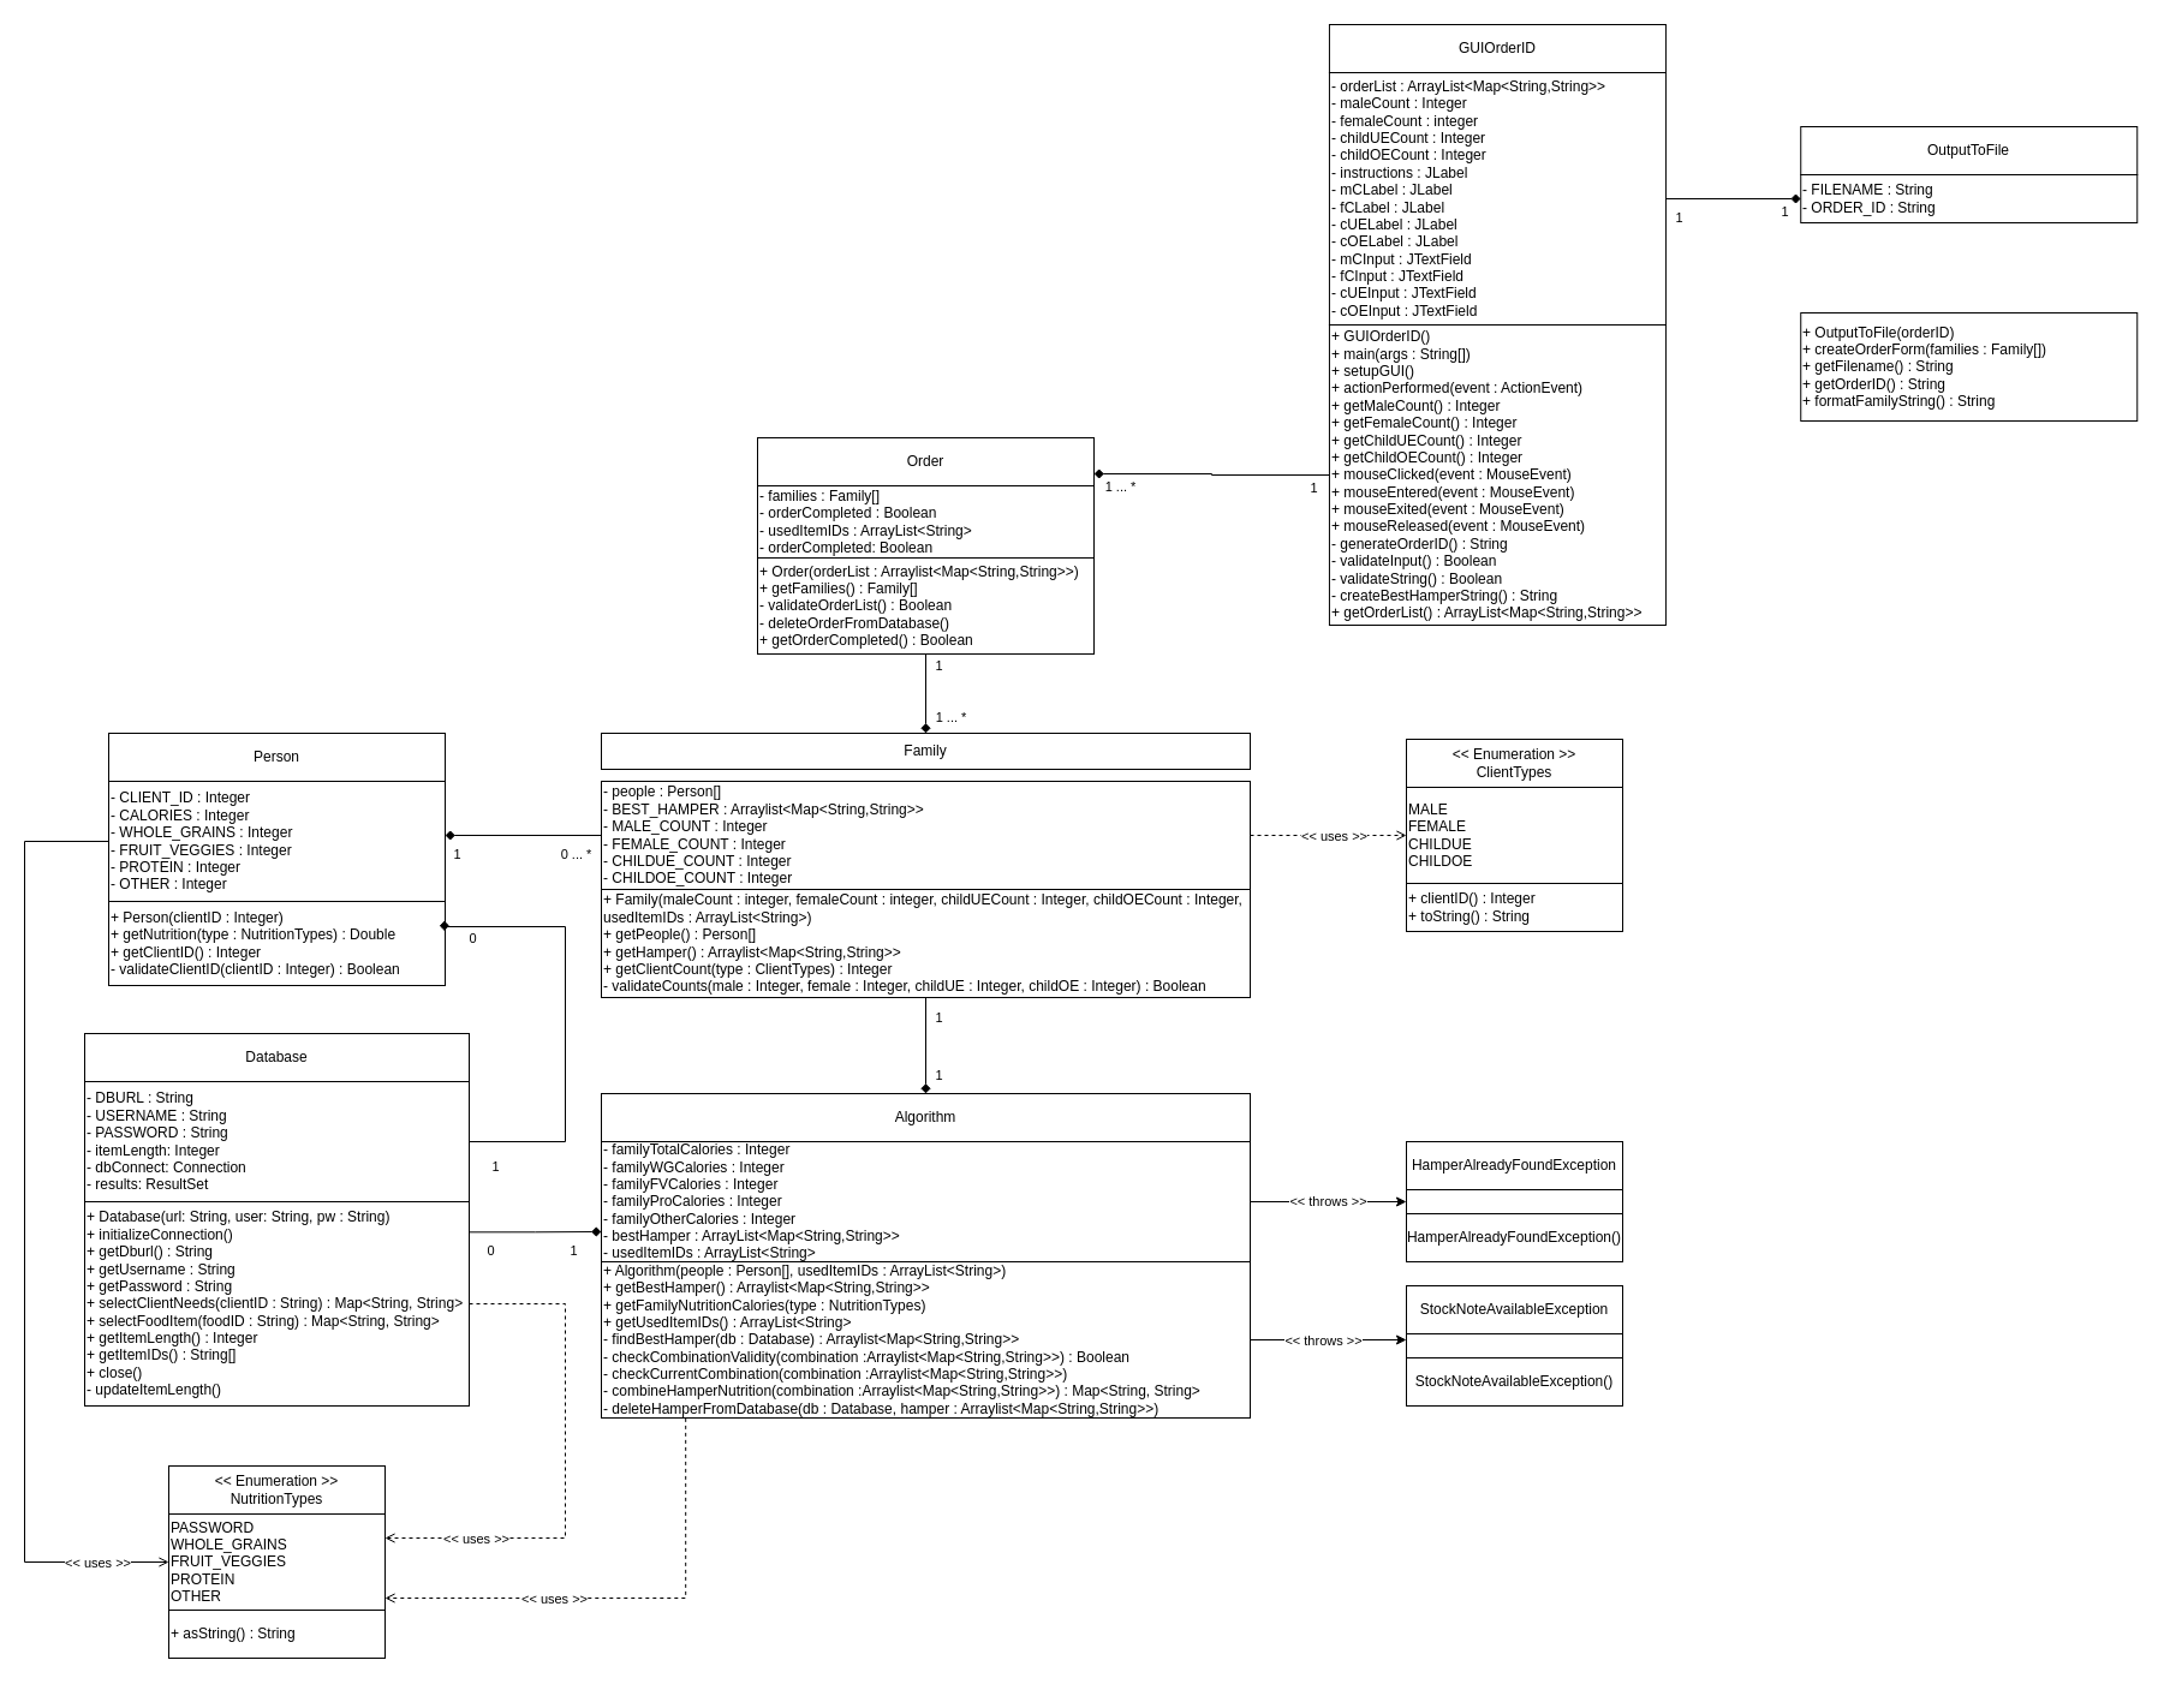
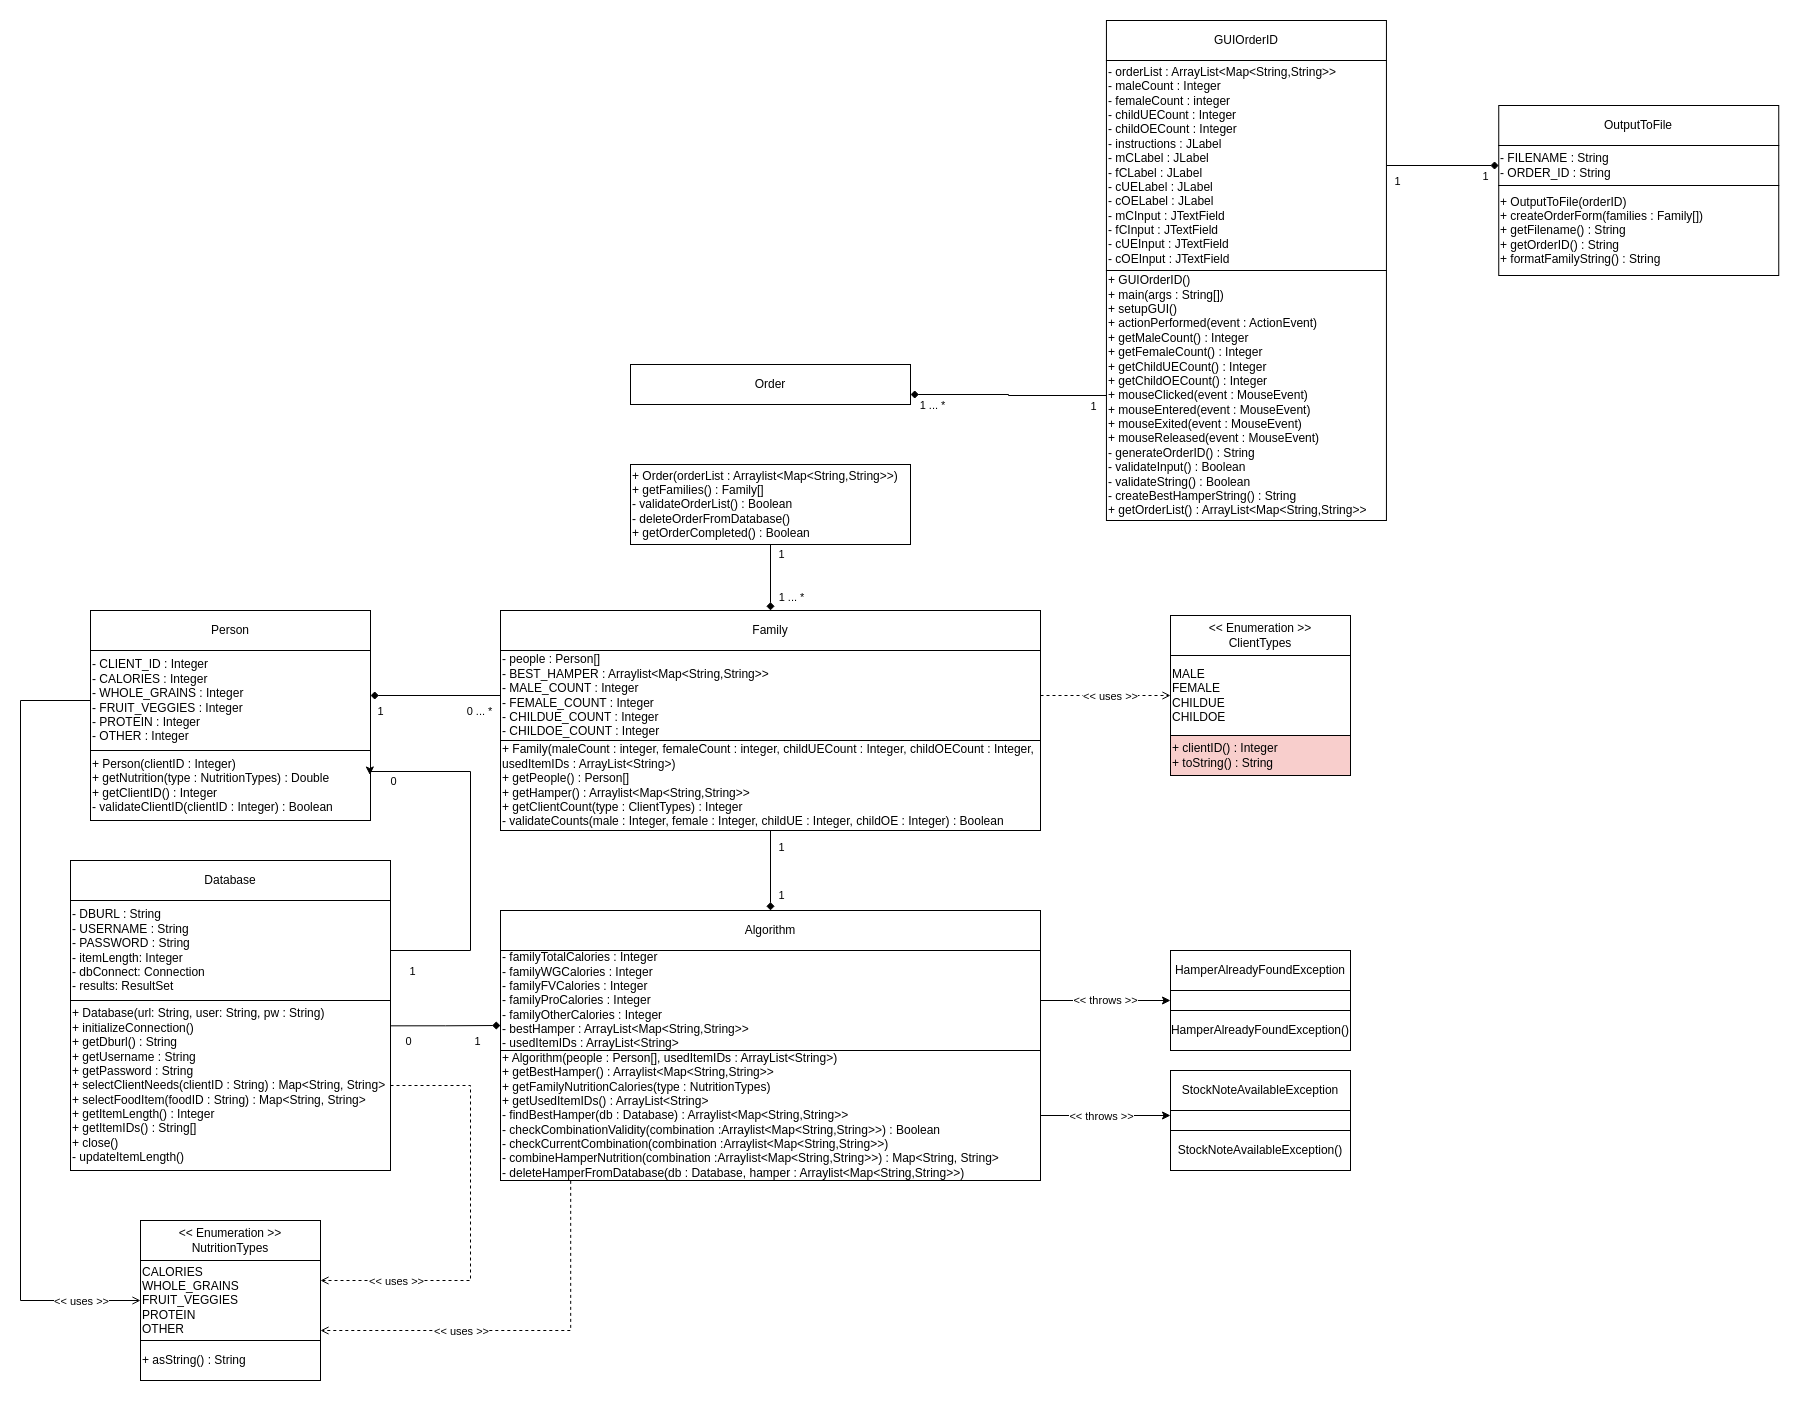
- <mxCell id="66" value="+ OutputToFile(orderID)&lt;br&gt;+ createOrderForm(families : Family[])&lt;br&gt;+ getFilename() : String&lt;br&gt;+ getOrderID() : String&lt;br&gt;+ formatFamilyString() : String&lt;br&gt;" style="rounded=0;whiteSpace=wrap;html=1;align=left;" parent="1" vertex="1"><mxGeometry x="1498.25" y="260" width="280" height="90" as="geometry" /></mxCell>
+ <mxCell id="66" value="+ OutputToFile(orderID)&lt;br&gt;+ createOrderForm(families : Family[])&lt;br&gt;+ getFilename() : String&lt;br&gt;+ getOrderID() : String&lt;br&gt;+ formatFamilyString() : String&lt;br&gt;" style="rounded=0;whiteSpace=wrap;html=1;align=left;" parent="1" vertex="1"><mxGeometry x="1498.25" y="185" width="280" height="90" as="geometry" /></mxCell>
- <mxCell id="3" value="- families : Family[]&lt;br&gt;- orderCompleted : Boolean&lt;br&gt;- usedItemIDs : ArrayList&amp;lt;String&amp;gt;&lt;br&gt;- orderCompleted: Boolean" style="rounded=0;whiteSpace=wrap;html=1;align=left;" parent="1" vertex="1"><mxGeometry x="630" y="404" width="280" height="60" as="geometry" /></mxCell>
- <mxCell id="8" value="Family" style="rounded=0;whiteSpace=wrap;html=1;" parent="1" vertex="1"><mxGeometry x="500" y="610" width="540" height="30" as="geometry" /></mxCell>
+ <mxCell id="8" value="Family" style="rounded=0;whiteSpace=wrap;html=1;" parent="1" vertex="1"><mxGeometry x="500" y="610" width="540" height="40" as="geometry" /></mxCell>
- <mxCell id="54" value="+ clientID() : Integer&lt;br&gt;+ toString() : String" style="rounded=0;whiteSpace=wrap;html=1;align=left;" parent="1" vertex="1"><mxGeometry x="1170" y="735" width="180" height="40" as="geometry" /></mxCell>
+ <mxCell id="54" value="+ clientID() : Integer&lt;br&gt;+ toString() : String" style="rounded=0;whiteSpace=wrap;html=1;align=left;fillColor=#f8cecc;" parent="1" vertex="1"><mxGeometry x="1170" y="735" width="180" height="40" as="geometry" /></mxCell>
- <mxCell id="33" style="edgeStyle=orthogonalEdgeStyle;rounded=0;orthogonalLoop=1;jettySize=auto;html=1;entryX=0.998;entryY=0.35;entryDx=0;entryDy=0;entryPerimeter=0;endArrow=diamond;endFill=1;" parent="1" source="36" target="23" edge="1"><mxGeometry relative="1" as="geometry"><Array as="points"><mxPoint x="470" y="950" /><mxPoint x="470" y="771" /></Array></mxGeometry></mxCell>
+ <mxCell id="33" style="edgeStyle=orthogonalEdgeStyle;rounded=0;orthogonalLoop=1;jettySize=auto;html=1;entryX=0.998;entryY=0.35;entryDx=0;entryDy=0;entryPerimeter=0;endArrow=classic;endFill=1;" parent="1" source="36" target="23" edge="1"><mxGeometry relative="1" as="geometry"><Array as="points"><mxPoint x="470" y="950" /><mxPoint x="470" y="771" /></Array></mxGeometry></mxCell>
- <mxCell id="50" value="PASSWORD&lt;br&gt;WHOLE_GRAINS&lt;br&gt;FRUIT_VEGGIES&lt;br&gt;PROTEIN&lt;br&gt;OTHER" style="rounded=0;whiteSpace=wrap;html=1;align=left;" parent="1" vertex="1"><mxGeometry x="140" y="1260" width="180" height="80" as="geometry" /></mxCell>
+ <mxCell id="50" value="CALORIES&lt;br&gt;WHOLE_GRAINS&lt;br&gt;FRUIT_VEGGIES&lt;br&gt;PROTEIN&lt;br&gt;OTHER" style="rounded=0;whiteSpace=wrap;html=1;align=left;" parent="1" vertex="1"><mxGeometry x="140" y="1260" width="180" height="80" as="geometry" /></mxCell>
